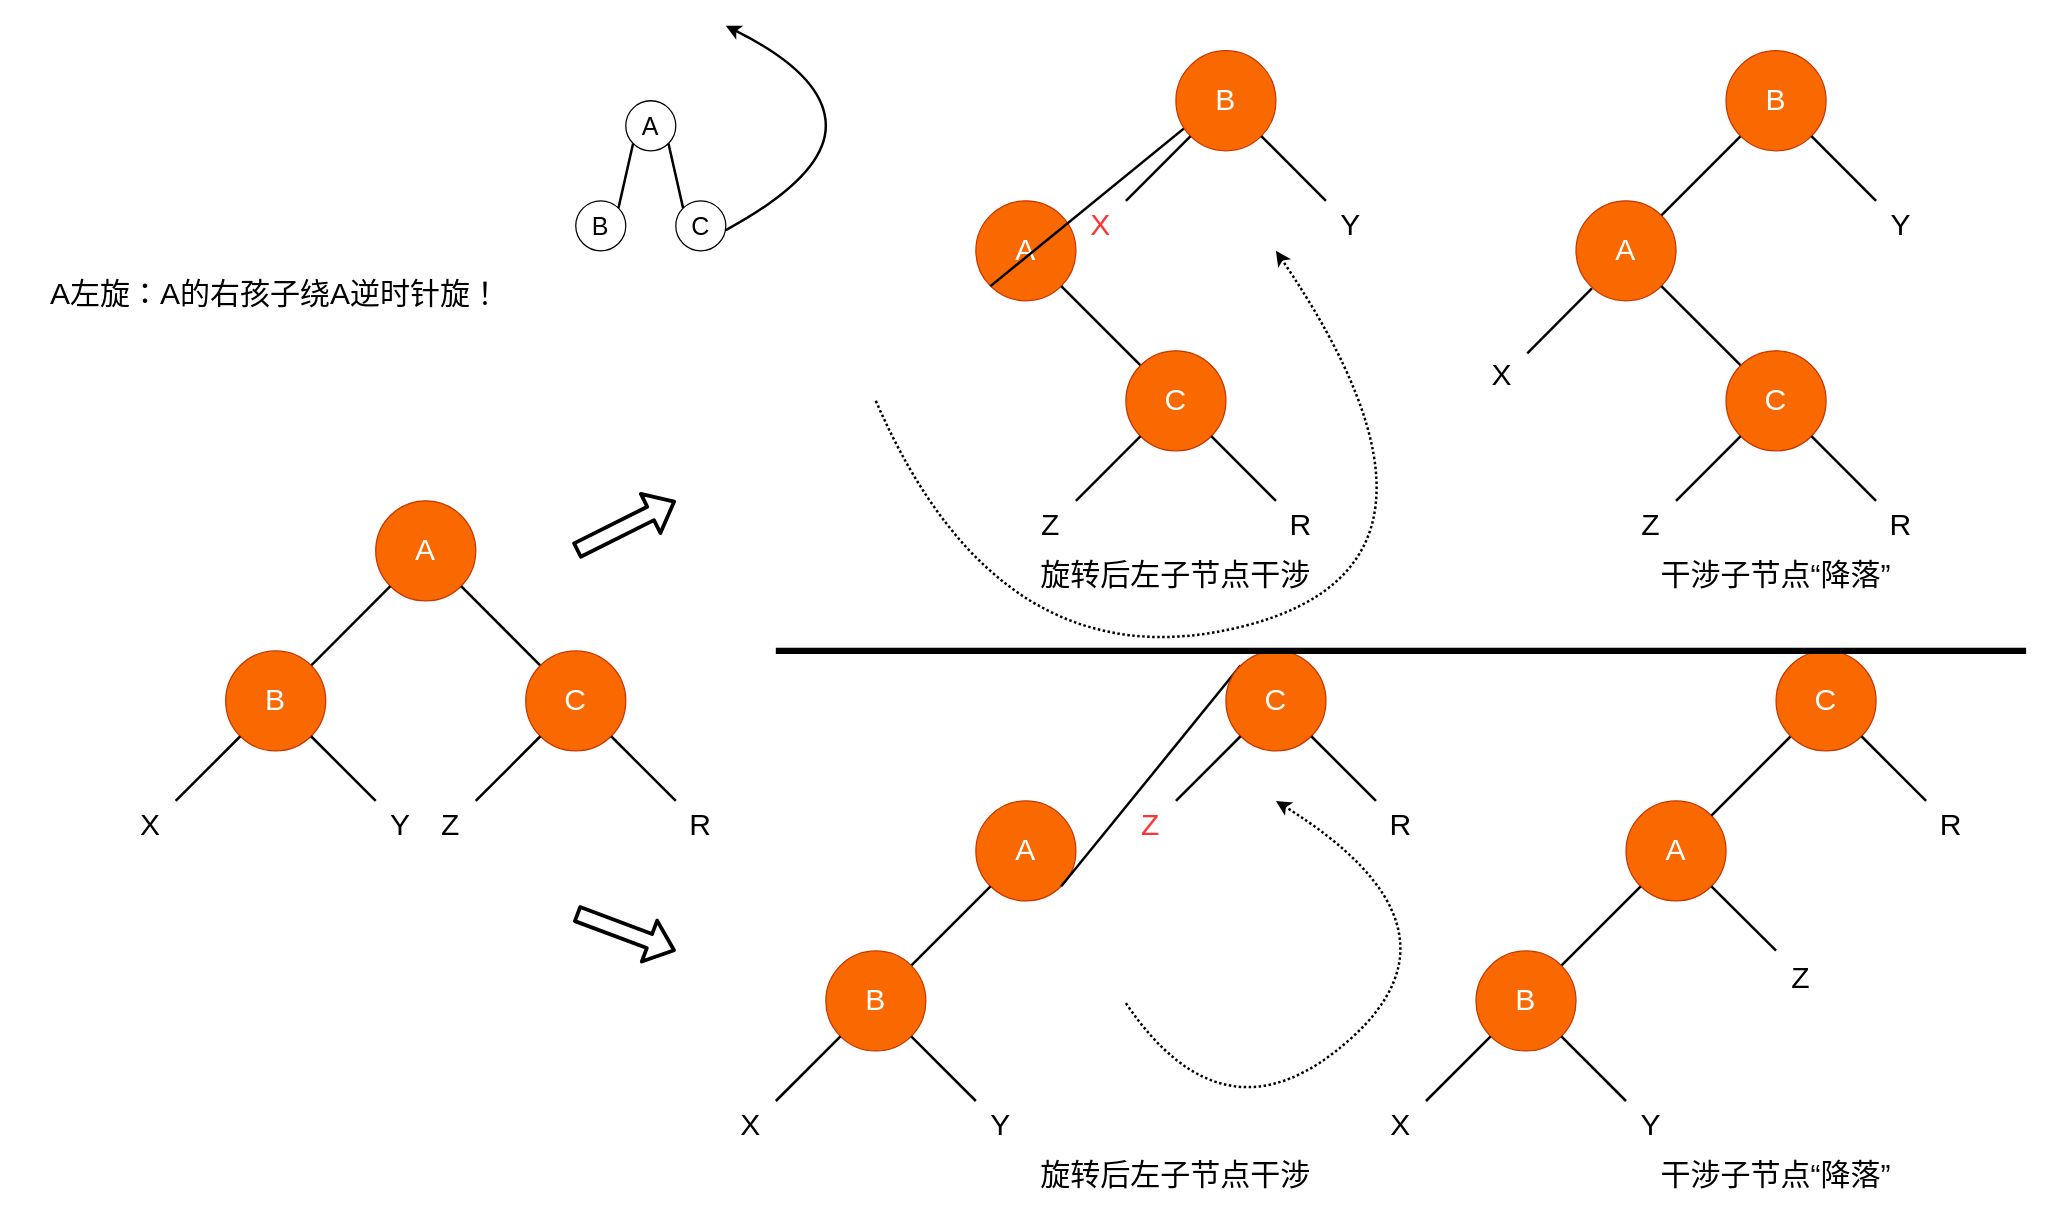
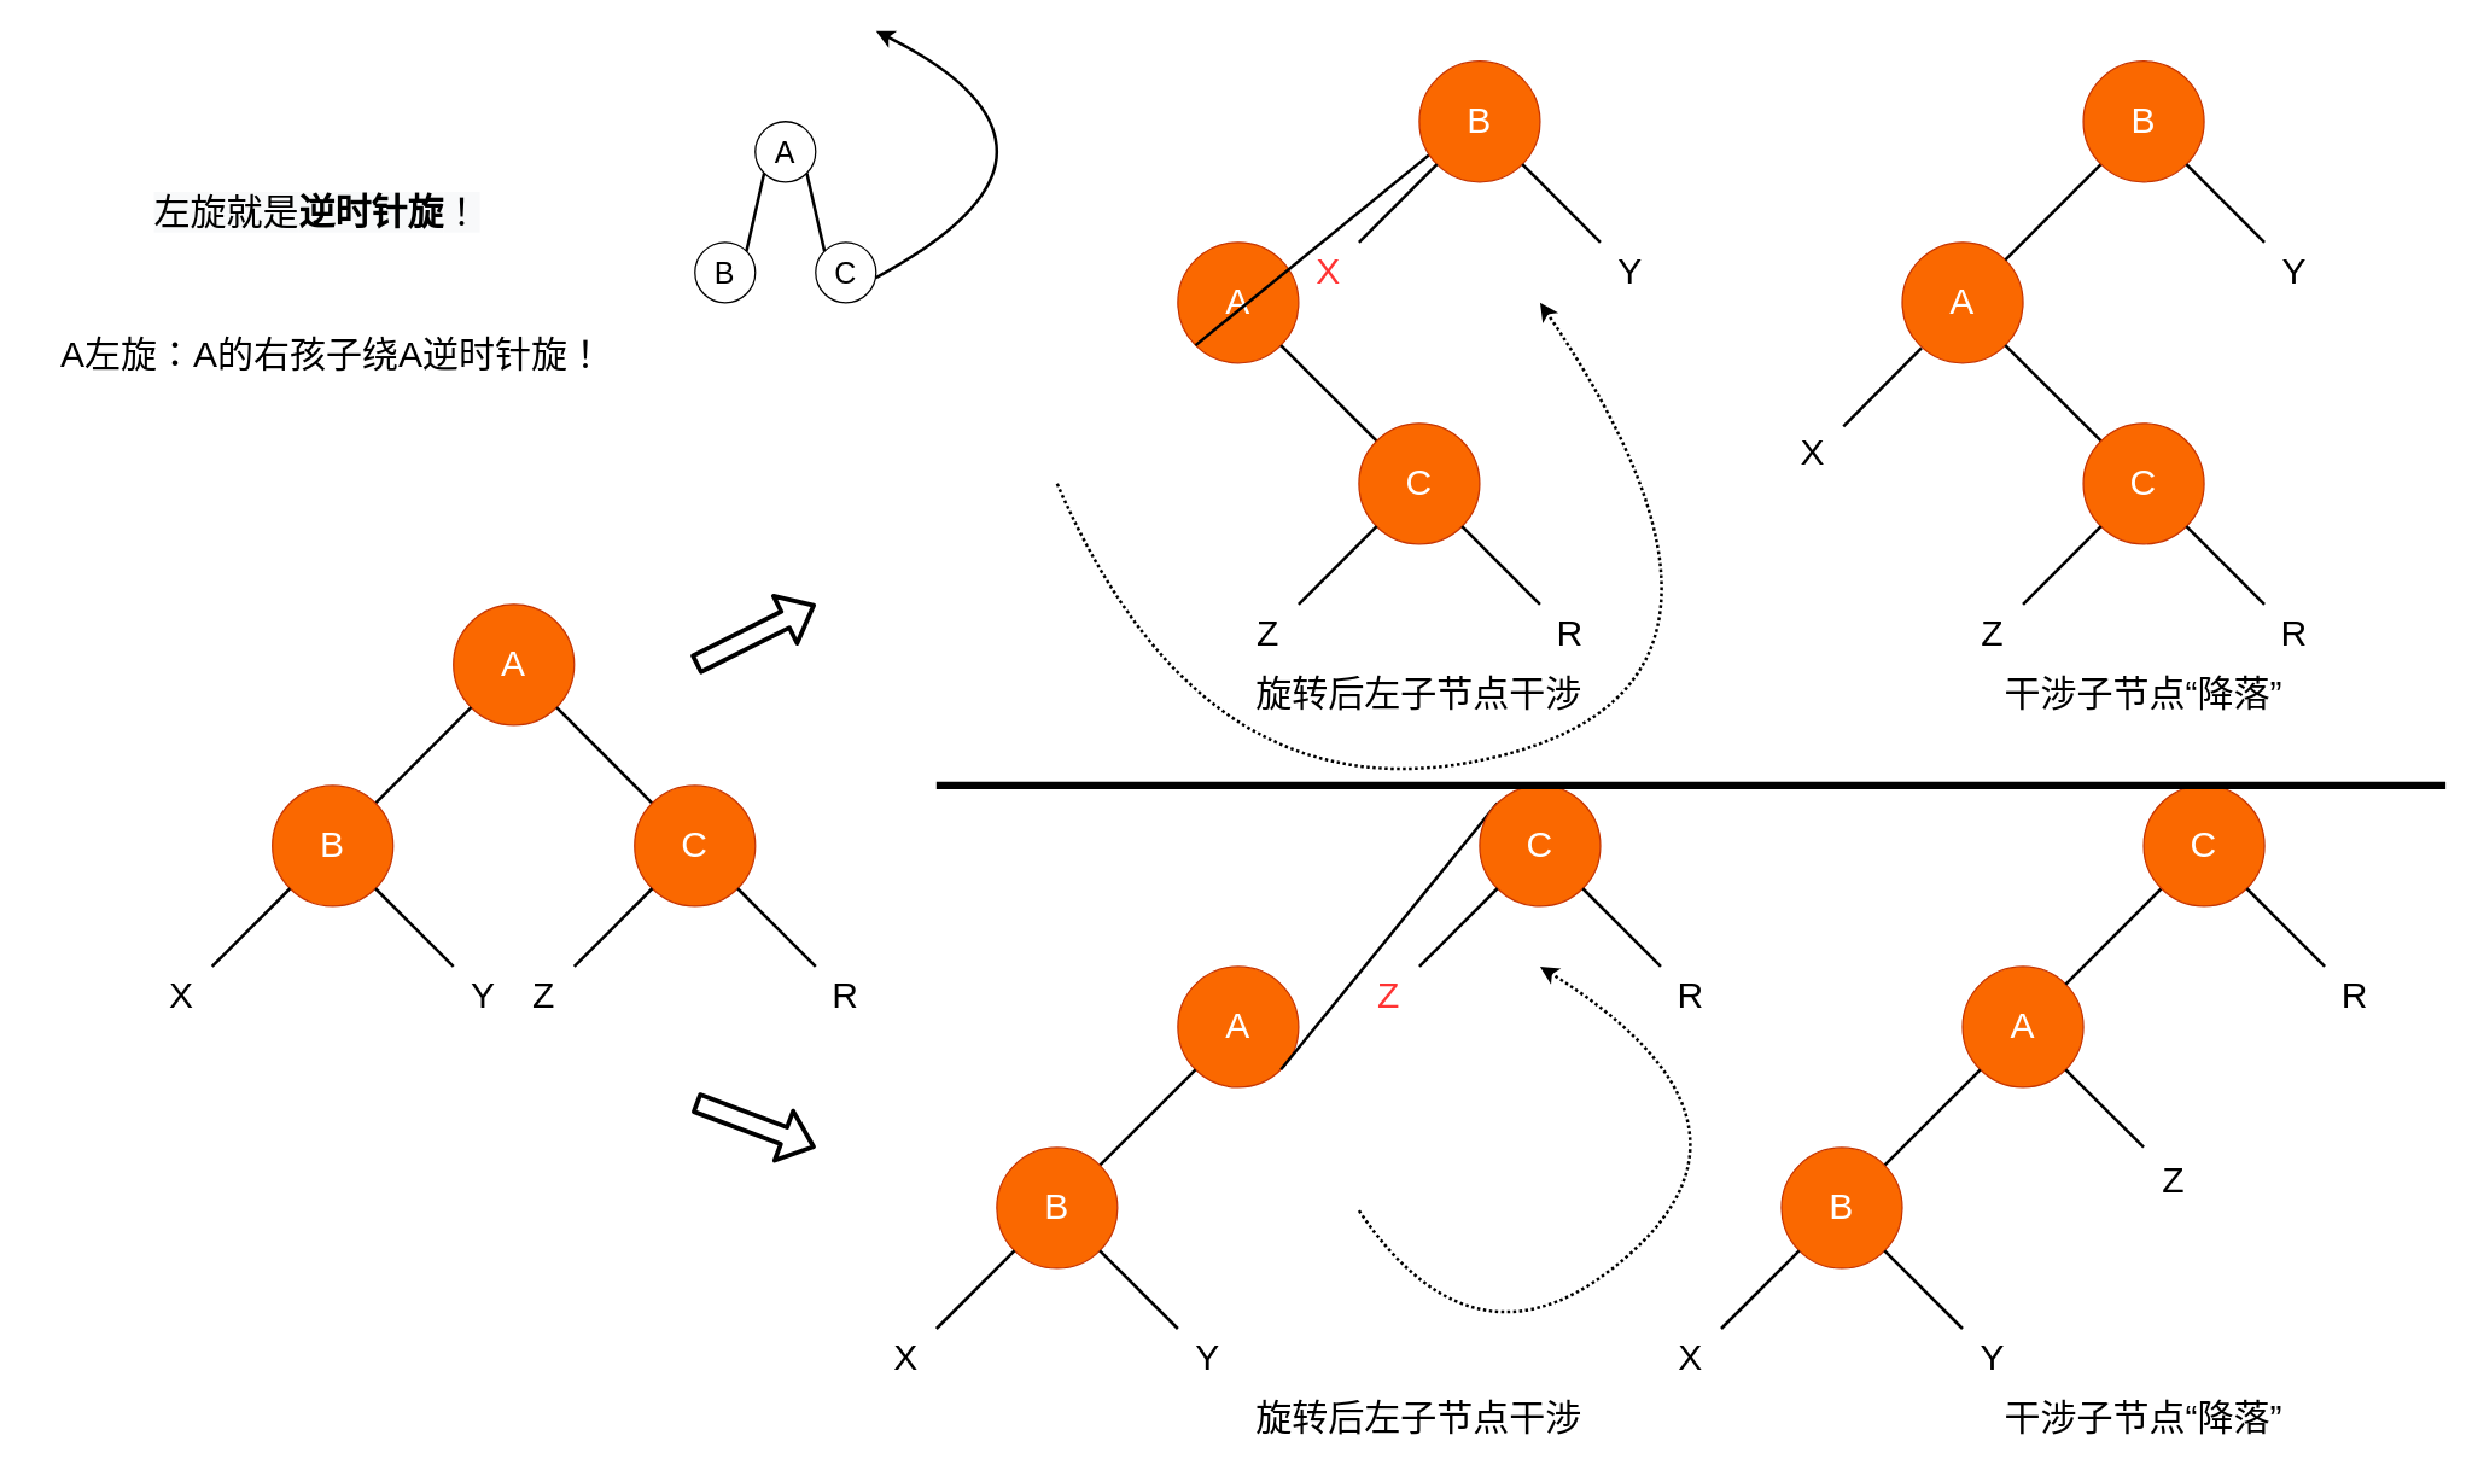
+ <mxCell id="78" value="&lt;span style=&quot;color: rgb(0 , 0 , 0) ; font-family: &amp;#34;helvetica&amp;#34; ; font-size: 24px ; font-style: normal ; font-weight: 400 ; letter-spacing: normal ; text-align: center ; text-indent: 0px ; text-transform: none ; word-spacing: 0px ; background-color: rgb(248 , 249 , 250) ; display: inline ; float: none&quot;&gt;左旋就是&lt;/span&gt;&lt;span style=&quot;color: rgb(0 , 0 , 0) ; font-family: &amp;#34;helvetica&amp;#34; ; font-size: 24px ; font-style: normal ; letter-spacing: normal ; text-align: center ; text-indent: 0px ; text-transform: none ; word-spacing: 0px ; background-color: rgb(248 , 249 , 250) ; display: inline ; float: none&quot;&gt;&lt;b&gt;逆时针旋&lt;/b&gt;&lt;/span&gt;&lt;span style=&quot;color: rgb(0 , 0 , 0) ; font-family: &amp;#34;helvetica&amp;#34; ; font-size: 24px ; font-style: normal ; font-weight: 400 ; letter-spacing: normal ; text-align: center ; text-indent: 0px ; text-transform: none ; word-spacing: 0px ; background-color: rgb(248 , 249 , 250) ; display: inline ; float: none&quot;&gt;！&lt;/span&gt;" style="text;whiteSpace=wrap;html=1;" parent="1" vertex="1"><mxGeometry x="100" y="120" width="240" height="40" as="geometry" /></mxCell>
